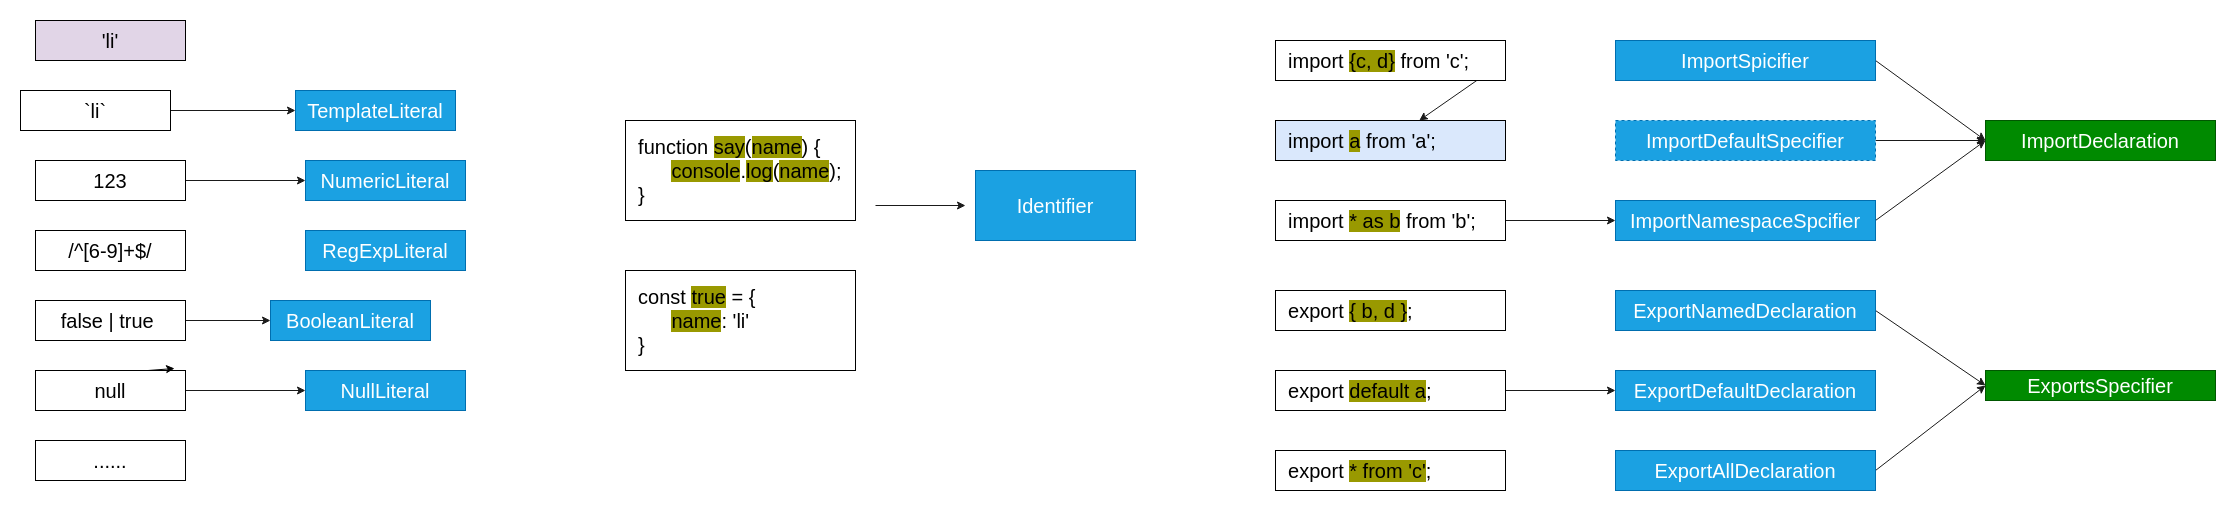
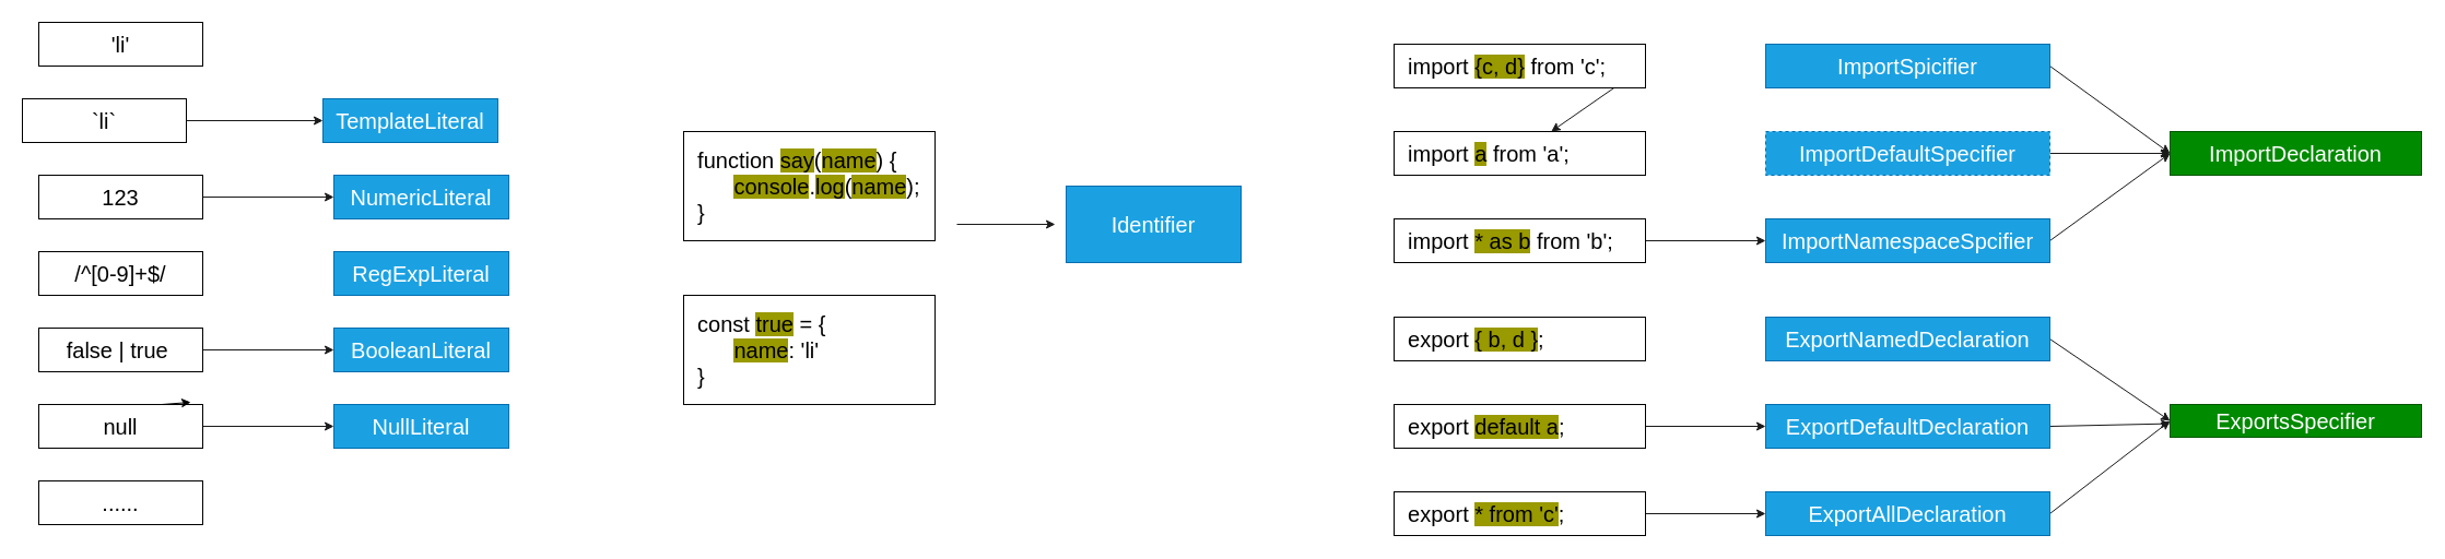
- <mxCell id="2" value="&lt;font style=&quot;font-size: 20px&quot;&gt;'li'&lt;/font&gt;" style="rounded=0;whiteSpace=wrap;html=1;fillColor=#e1d5e7;" vertex="1" parent="1"><mxGeometry x="35" y="20" width="150" height="40" as="geometry" /></mxCell>
+ <mxCell id="2" value="&lt;font style=&quot;font-size: 20px&quot;&gt;'li'&lt;/font&gt;" style="rounded=0;whiteSpace=wrap;html=1;" vertex="1" parent="1"><mxGeometry x="35" y="20" width="150" height="40" as="geometry" /></mxCell>
- <mxCell id="25" value="&lt;span style=&quot;font-size: 20px&quot;&gt;&amp;nbsp; import &lt;span style=&quot;background-color: rgb(153 , 153 , 0)&quot;&gt;a&lt;/span&gt; from 'a';&lt;/span&gt;" style="rounded=0;whiteSpace=wrap;html=1;align=left;fillColor=#dae8fc;" vertex="1" parent="1"><mxGeometry x="1275" y="120" width="230" height="40" as="geometry" /></mxCell>
+ <mxCell id="25" value="&lt;span style=&quot;font-size: 20px&quot;&gt;&amp;nbsp; import &lt;span style=&quot;background-color: rgb(153 , 153 , 0)&quot;&gt;a&lt;/span&gt; from 'a';&lt;/span&gt;" style="rounded=0;whiteSpace=wrap;html=1;align=left;" vertex="1" parent="1"><mxGeometry x="1275" y="120" width="230" height="40" as="geometry" /></mxCell>
- <mxCell id="13" value="&lt;font style=&quot;font-size: 20px&quot;&gt;/^[6-9]+$/&lt;/font&gt;" style="rounded=0;whiteSpace=wrap;html=1;" vertex="1" parent="1"><mxGeometry x="35" y="230" width="150" height="40" as="geometry" /></mxCell>
+ <mxCell id="13" value="&lt;font style=&quot;font-size: 20px&quot;&gt;/^[0-9]+$/&lt;/font&gt;" style="rounded=0;whiteSpace=wrap;html=1;" vertex="1" parent="1"><mxGeometry x="35" y="230" width="150" height="40" as="geometry" /></mxCell>
- <mxCell id="15" value="&lt;font style=&quot;font-size: 20px&quot;&gt;BooleanLiteral&lt;/font&gt;" style="rounded=0;whiteSpace=wrap;html=1;fillColor=#1ba1e2;fontColor=#ffffff;strokeColor=#006EAF;" vertex="1" parent="1"><mxGeometry x="270" y="300" width="160" height="40" as="geometry" /></mxCell>
+ <mxCell id="15" value="&lt;font style=&quot;font-size: 20px&quot;&gt;BooleanLiteral&lt;/font&gt;" style="rounded=0;whiteSpace=wrap;html=1;fillColor=#1ba1e2;fontColor=#ffffff;strokeColor=#006EAF;" vertex="1" parent="1"><mxGeometry x="305" y="300" width="160" height="40" as="geometry" /></mxCell>
+ <mxCell id="42" style="edgeStyle=none;html=1;exitX=1;exitY=0.5;exitDx=0;exitDy=0;fontSize=20;strokeColor=#1A1A1A;strokeWidth=1;" edge="1" parent="1" source="43" target="46"><mxGeometry relative="1" as="geometry" /></mxCell>
+ <mxCell id="38" style="edgeStyle=none;html=1;exitX=1;exitY=0.5;exitDx=0;exitDy=0;entryX=0;entryY=0.5;entryDx=0;entryDy=0;fontSize=20;strokeColor=#1A1A1A;strokeWidth=1;" edge="1" parent="1" source="39" target="45"><mxGeometry relative="1" as="geometry" /></mxCell>
